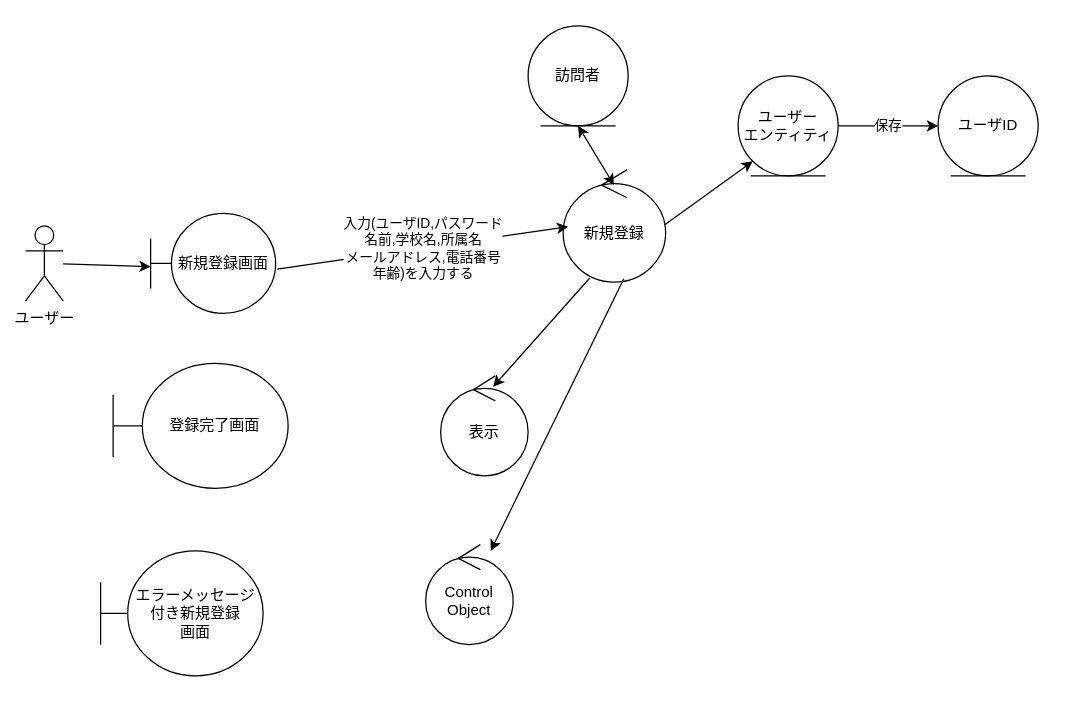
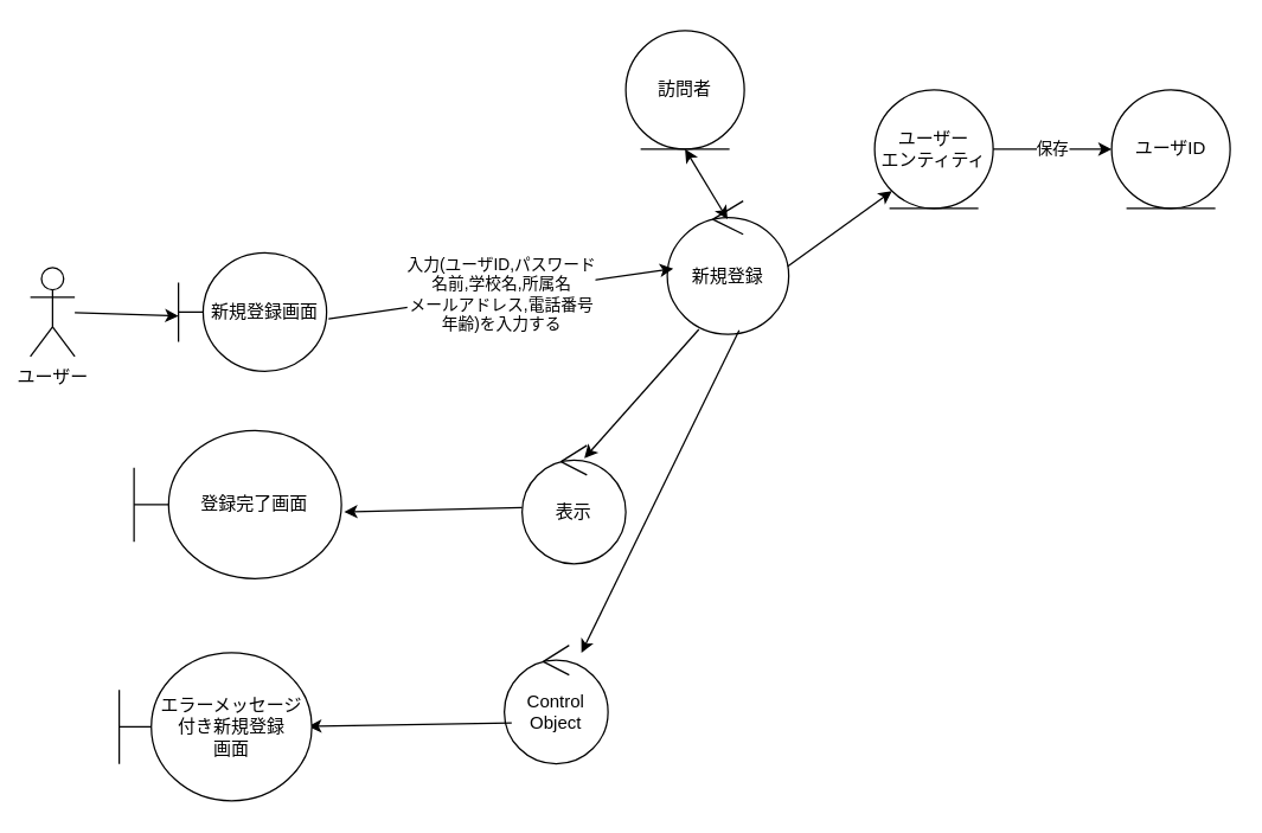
+ <mxCell id="16" value="" style="endArrow=classic;html=1;rounded=0;entryX=1.013;entryY=0.55;entryDx=0;entryDy=0;entryPerimeter=0;exitX=0;exitY=0.525;exitDx=0;exitDy=0;exitPerimeter=0;" edge="1" parent="1" source="13" target="15"><mxGeometry width="50" height="50" relative="1" as="geometry"><mxPoint x="430" y="260" as="sourcePoint" /><mxPoint x="480" y="210" as="targetPoint" /></mxGeometry></mxCell>
+ <mxCell id="19" value="" style="endArrow=classic;html=1;rounded=0;exitX=0.071;exitY=0.654;exitDx=0;exitDy=0;exitPerimeter=0;entryX=0.981;entryY=0.497;entryDx=0;entryDy=0;entryPerimeter=0;" edge="1" parent="1" source="18" target="20"><mxGeometry width="50" height="50" relative="1" as="geometry"><mxPoint x="390" y="480" as="sourcePoint" /><mxPoint x="220" y="487" as="targetPoint" /></mxGeometry></mxCell>
